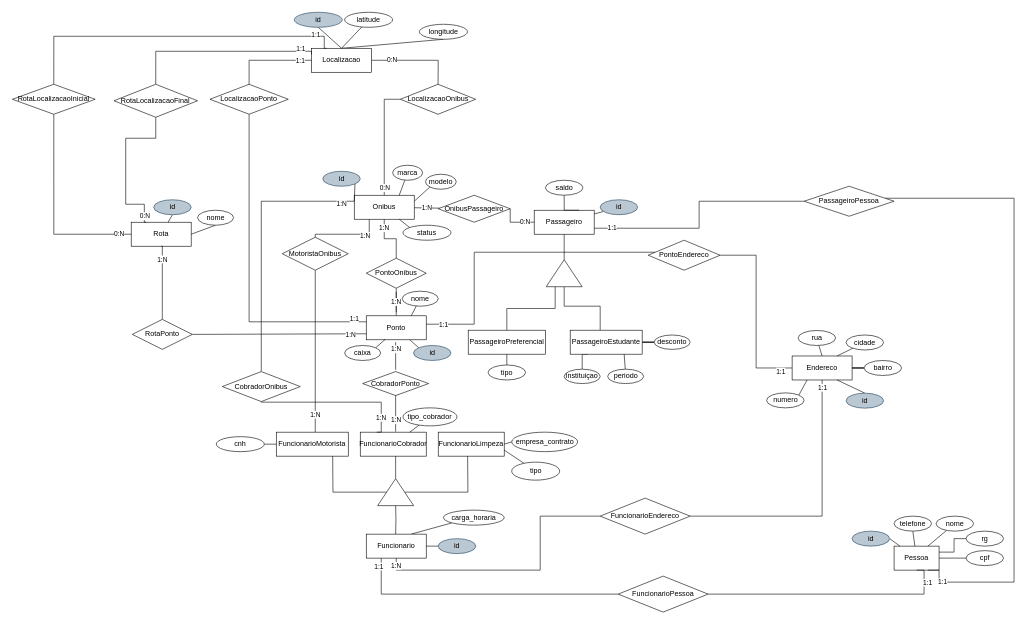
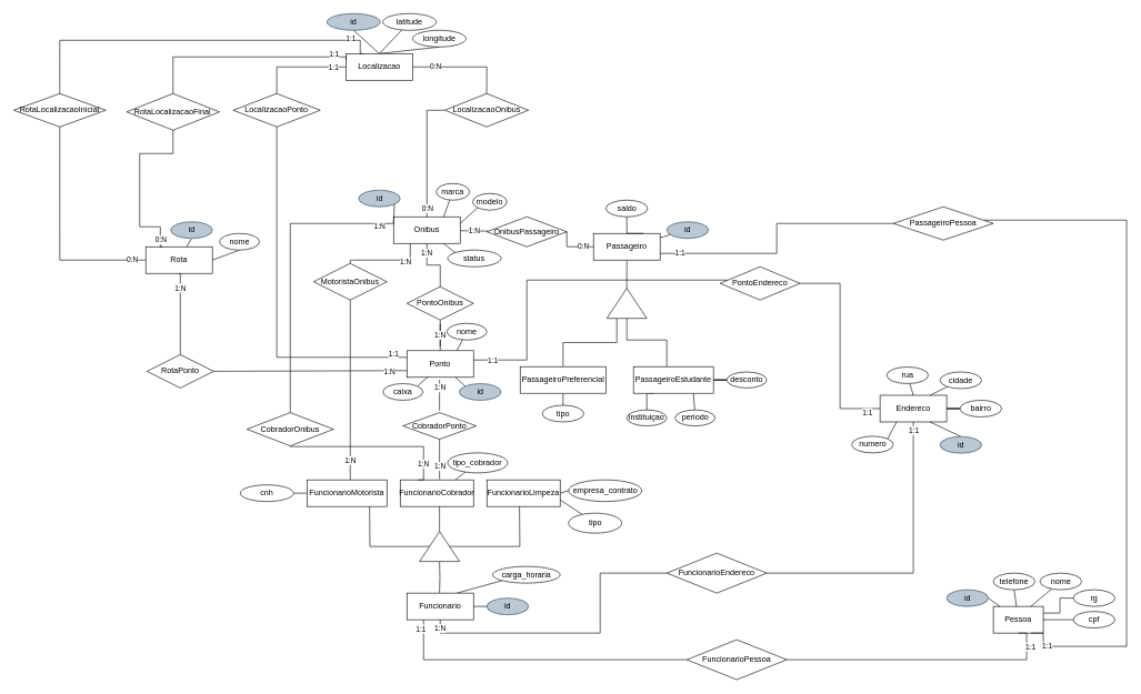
- <mxCell id="80" value="longitude" style="ellipse;whiteSpace=wrap;html=1;align=center;" vertex="1" parent="1"><mxGeometry x="698.75" y="40" width="80" height="25" as="geometry" /></mxCell>
+ <mxCell id="80" value="longitude" style="ellipse;whiteSpace=wrap;html=1;align=center;" vertex="1" parent="1"><mxGeometry x="618.75" y="45" width="80" height="25" as="geometry" /></mxCell>
